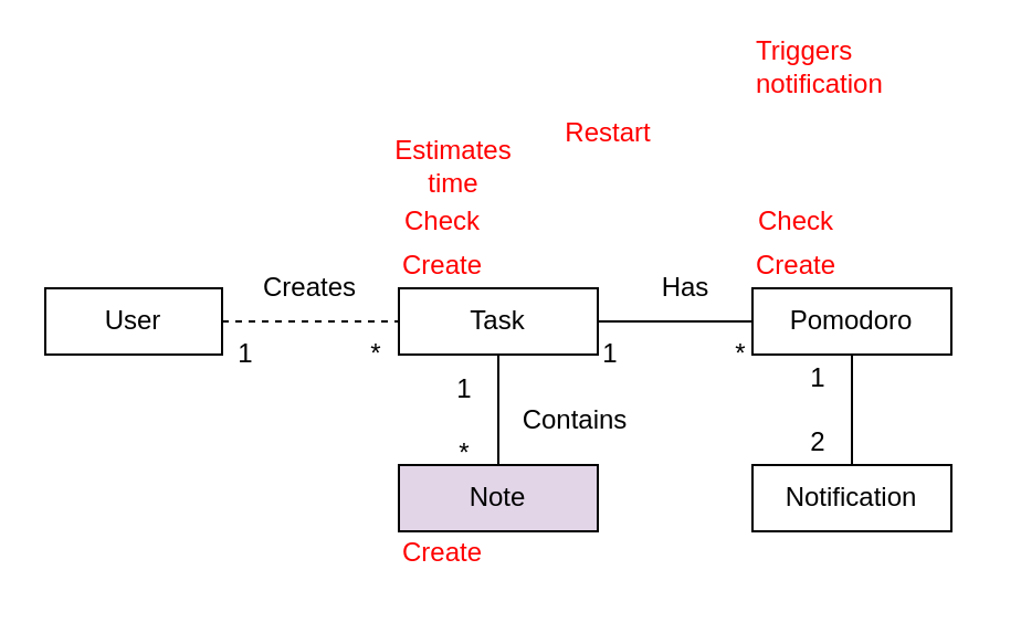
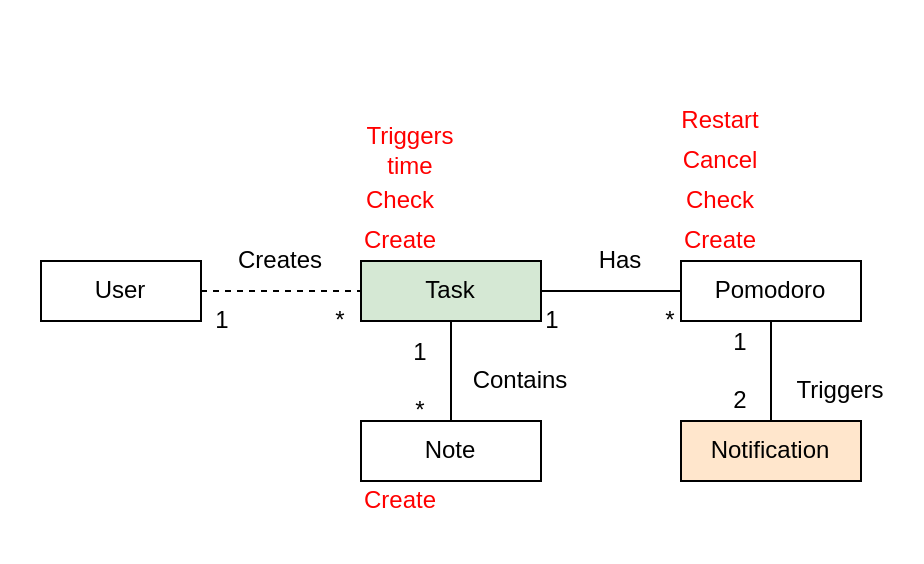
- <mxCell id="27" value="&lt;div align=&quot;left&quot;&gt;&lt;font color=&quot;#FF0000&quot;&gt;Triggers notification&lt;/font&gt;&lt;/div&gt;" style="text;html=1;strokeColor=none;fillColor=none;align=left;verticalAlign=middle;whiteSpace=wrap;rounded=0;" parent="1" vertex="1"><mxGeometry x="340" y="20" width="40" height="20" as="geometry" /></mxCell>
- <mxCell id="26" value="&lt;font color=&quot;#FF0000&quot;&gt;Restart&lt;/font&gt;" style="text;html=1;strokeColor=none;fillColor=none;align=center;verticalAlign=middle;whiteSpace=wrap;rounded=0;" parent="1" vertex="1"><mxGeometry x="255" y="50" width="40" height="20" as="geometry" /></mxCell>
+ <mxCell id="26" value="&lt;font color=&quot;#FF0000&quot;&gt;Restart&lt;/font&gt;" style="text;html=1;strokeColor=none;fillColor=none;align=center;verticalAlign=middle;whiteSpace=wrap;rounded=0;" parent="1" vertex="1"><mxGeometry x="340" y="50" width="40" height="20" as="geometry" /></mxCell>
- <mxCell id="21" value="&lt;font color=&quot;#FF0000&quot;&gt;Estimates time&lt;/font&gt;" style="text;html=1;strokeColor=none;fillColor=none;align=center;verticalAlign=middle;whiteSpace=wrap;rounded=0;" parent="1" vertex="1"><mxGeometry x="170" y="60" width="70" height="30" as="geometry" /></mxCell>
+ <mxCell id="21" value="&lt;font color=&quot;#FF0000&quot;&gt;Triggers time&lt;/font&gt;" style="text;html=1;strokeColor=none;fillColor=none;align=center;verticalAlign=middle;whiteSpace=wrap;rounded=0;" parent="1" vertex="1"><mxGeometry x="170" y="60" width="70" height="30" as="geometry" /></mxCell>
+ <mxCell id="25" value="&lt;font color=&quot;#FF0000&quot;&gt;Cancel&lt;/font&gt;" style="text;html=1;strokeColor=none;fillColor=none;align=center;verticalAlign=middle;whiteSpace=wrap;rounded=0;" parent="1" vertex="1"><mxGeometry x="340" y="70" width="40" height="20" as="geometry" /></mxCell>
- <mxCell id="6" value="Task" style="rounded=0;whiteSpace=wrap;html=1;" parent="1" vertex="1"><mxGeometry x="180" y="130" width="90" height="30" as="geometry" /></mxCell>
+ <mxCell id="6" value="Task" style="rounded=0;whiteSpace=wrap;html=1;fillColor=#d5e8d4;" parent="1" vertex="1"><mxGeometry x="180" y="130" width="90" height="30" as="geometry" /></mxCell>
+ <mxCell id="14" value="Triggers" style="text;html=1;strokeColor=none;fillColor=none;align=center;verticalAlign=middle;whiteSpace=wrap;rounded=0;" parent="1" vertex="1"><mxGeometry x="400" y="185" width="40" height="20" as="geometry" /></mxCell>
- <mxCell id="10" value="Note" style="rounded=0;whiteSpace=wrap;html=1;fillColor=#e1d5e7;" parent="1" vertex="1"><mxGeometry x="180" y="210" width="90" height="30" as="geometry" /></mxCell>
+ <mxCell id="10" value="Note" style="rounded=0;whiteSpace=wrap;html=1;" parent="1" vertex="1"><mxGeometry x="180" y="210" width="90" height="30" as="geometry" /></mxCell>
- <mxCell id="9" value="Notification" style="rounded=0;whiteSpace=wrap;html=1;" parent="1" vertex="1"><mxGeometry x="340" y="210" width="90" height="30" as="geometry" /></mxCell>
+ <mxCell id="9" value="Notification" style="rounded=0;whiteSpace=wrap;html=1;fillColor=#ffe6cc;" parent="1" vertex="1"><mxGeometry x="340" y="210" width="90" height="30" as="geometry" /></mxCell>
